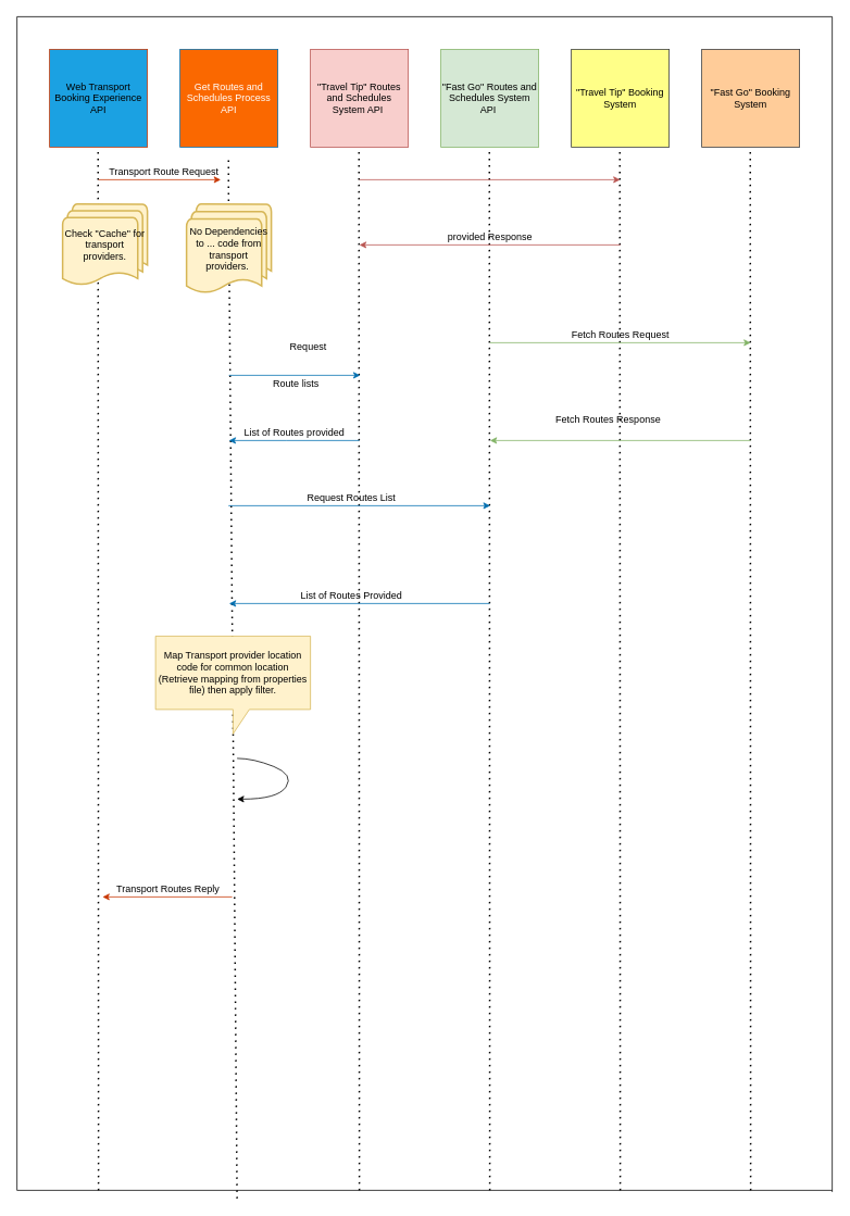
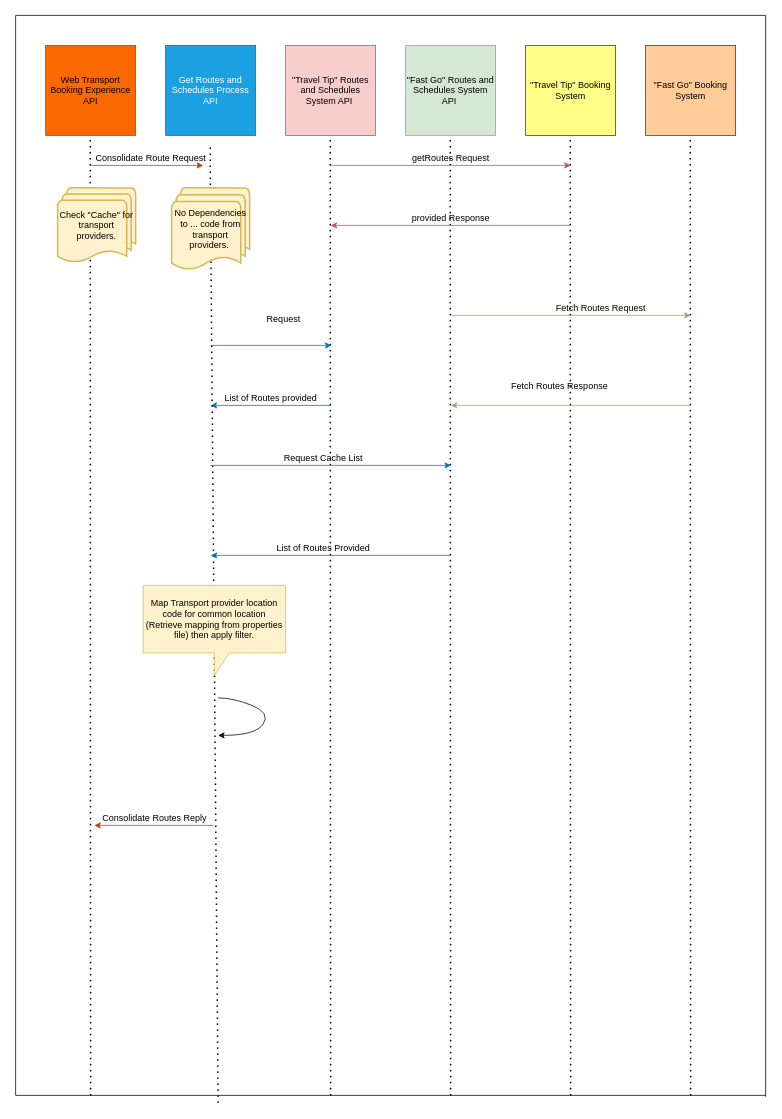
- <mxCell id="6" value="Web Transport Booking Experience API" style="whiteSpace=wrap;html=1;aspect=fixed;fillColor=#1ba1e2;fontColor=#000000;strokeColor=#C73500;" vertex="1" parent="1"><mxGeometry x="60" y="60" width="120" height="120" as="geometry" /></mxCell>
+ <mxCell id="6" value="Web Transport Booking Experience API" style="whiteSpace=wrap;html=1;aspect=fixed;fillColor=#fa6800;fontColor=#000000;strokeColor=#C73500;" vertex="1" parent="1"><mxGeometry x="60" y="60" width="120" height="120" as="geometry" /></mxCell>
- <mxCell id="7" value="Get Routes and Schedules Process API" style="whiteSpace=wrap;html=1;aspect=fixed;fillColor=#fa6800;fontColor=#ffffff;strokeColor=#006EAF;" vertex="1" parent="1"><mxGeometry x="220" y="60" width="120" height="120" as="geometry" /></mxCell>
+ <mxCell id="7" value="Get Routes and Schedules Process API" style="whiteSpace=wrap;html=1;aspect=fixed;fillColor=#1ba1e2;fontColor=#ffffff;strokeColor=#006EAF;" vertex="1" parent="1"><mxGeometry x="220" y="60" width="120" height="120" as="geometry" /></mxCell>
- <mxCell id="28" value="&lt;div style=&quot;line-height: 1.17&quot;&gt;Transport Route Request&lt;/div&gt;" style="text;html=1;align=center;verticalAlign=middle;resizable=0;points=[];autosize=1;strokeColor=none;fillColor=none;" vertex="1" parent="1"><mxGeometry x="120" y="200" width="160" height="20" as="geometry" /></mxCell>
+ <mxCell id="28" value="&lt;div style=&quot;line-height: 1.17&quot;&gt;Consolidate Route Request&lt;/div&gt;" style="text;html=1;align=center;verticalAlign=middle;resizable=0;points=[];autosize=1;strokeColor=none;fillColor=none;" vertex="1" parent="1"><mxGeometry x="120" y="200" width="160" height="20" as="geometry" /></mxCell>
+ <mxCell id="36" value="getRoutes Request" style="text;html=1;align=center;verticalAlign=middle;resizable=0;points=[];autosize=1;strokeColor=none;fillColor=none;" vertex="1" parent="1"><mxGeometry x="540" y="200" width="120" height="20" as="geometry" /></mxCell>
- <mxCell id="38" value="Fetch Routes Request" style="text;html=1;align=center;verticalAlign=middle;resizable=0;points=[];autosize=1;strokeColor=none;fillColor=none;" vertex="1" parent="1"><mxGeometry x="695" y="400" width="130" height="20" as="geometry" /></mxCell>
+ <mxCell id="38" value="Fetch Routes Request" style="text;html=1;align=center;verticalAlign=middle;resizable=0;points=[];autosize=1;strokeColor=none;fillColor=none;" vertex="1" parent="1"><mxGeometry x="735" y="400" width="130" height="20" as="geometry" /></mxCell>
- <mxCell id="32" value="Route lists" style="text;html=1;align=center;verticalAlign=middle;resizable=0;points=[];autosize=1;strokeColor=none;fillColor=none;" vertex="1" parent="1"><mxGeometry x="327" y="460" width="70" height="20" as="geometry" /></mxCell>
- <mxCell id="34" value="Request Routes List" style="text;html=1;align=center;verticalAlign=middle;resizable=0;points=[];autosize=1;strokeColor=none;fillColor=none;" vertex="1" parent="1"><mxGeometry x="370" y="600" width="120" height="20" as="geometry" /></mxCell>
+ <mxCell id="34" value="Request Cache List" style="text;html=1;align=center;verticalAlign=middle;resizable=0;points=[];autosize=1;strokeColor=none;fillColor=none;" vertex="1" parent="1"><mxGeometry x="370" y="600" width="120" height="20" as="geometry" /></mxCell>
- <mxCell id="42" value="Transport Routes Reply" style="text;html=1;align=center;verticalAlign=middle;resizable=0;points=[];autosize=1;strokeColor=none;fillColor=none;" vertex="1" parent="1"><mxGeometry x="130" y="1080" width="150" height="20" as="geometry" /></mxCell>
+ <mxCell id="42" value="Consolidate Routes Reply" style="text;html=1;align=center;verticalAlign=middle;resizable=0;points=[];autosize=1;strokeColor=none;fillColor=none;" vertex="1" parent="1"><mxGeometry x="130" y="1080" width="150" height="20" as="geometry" /></mxCell>
